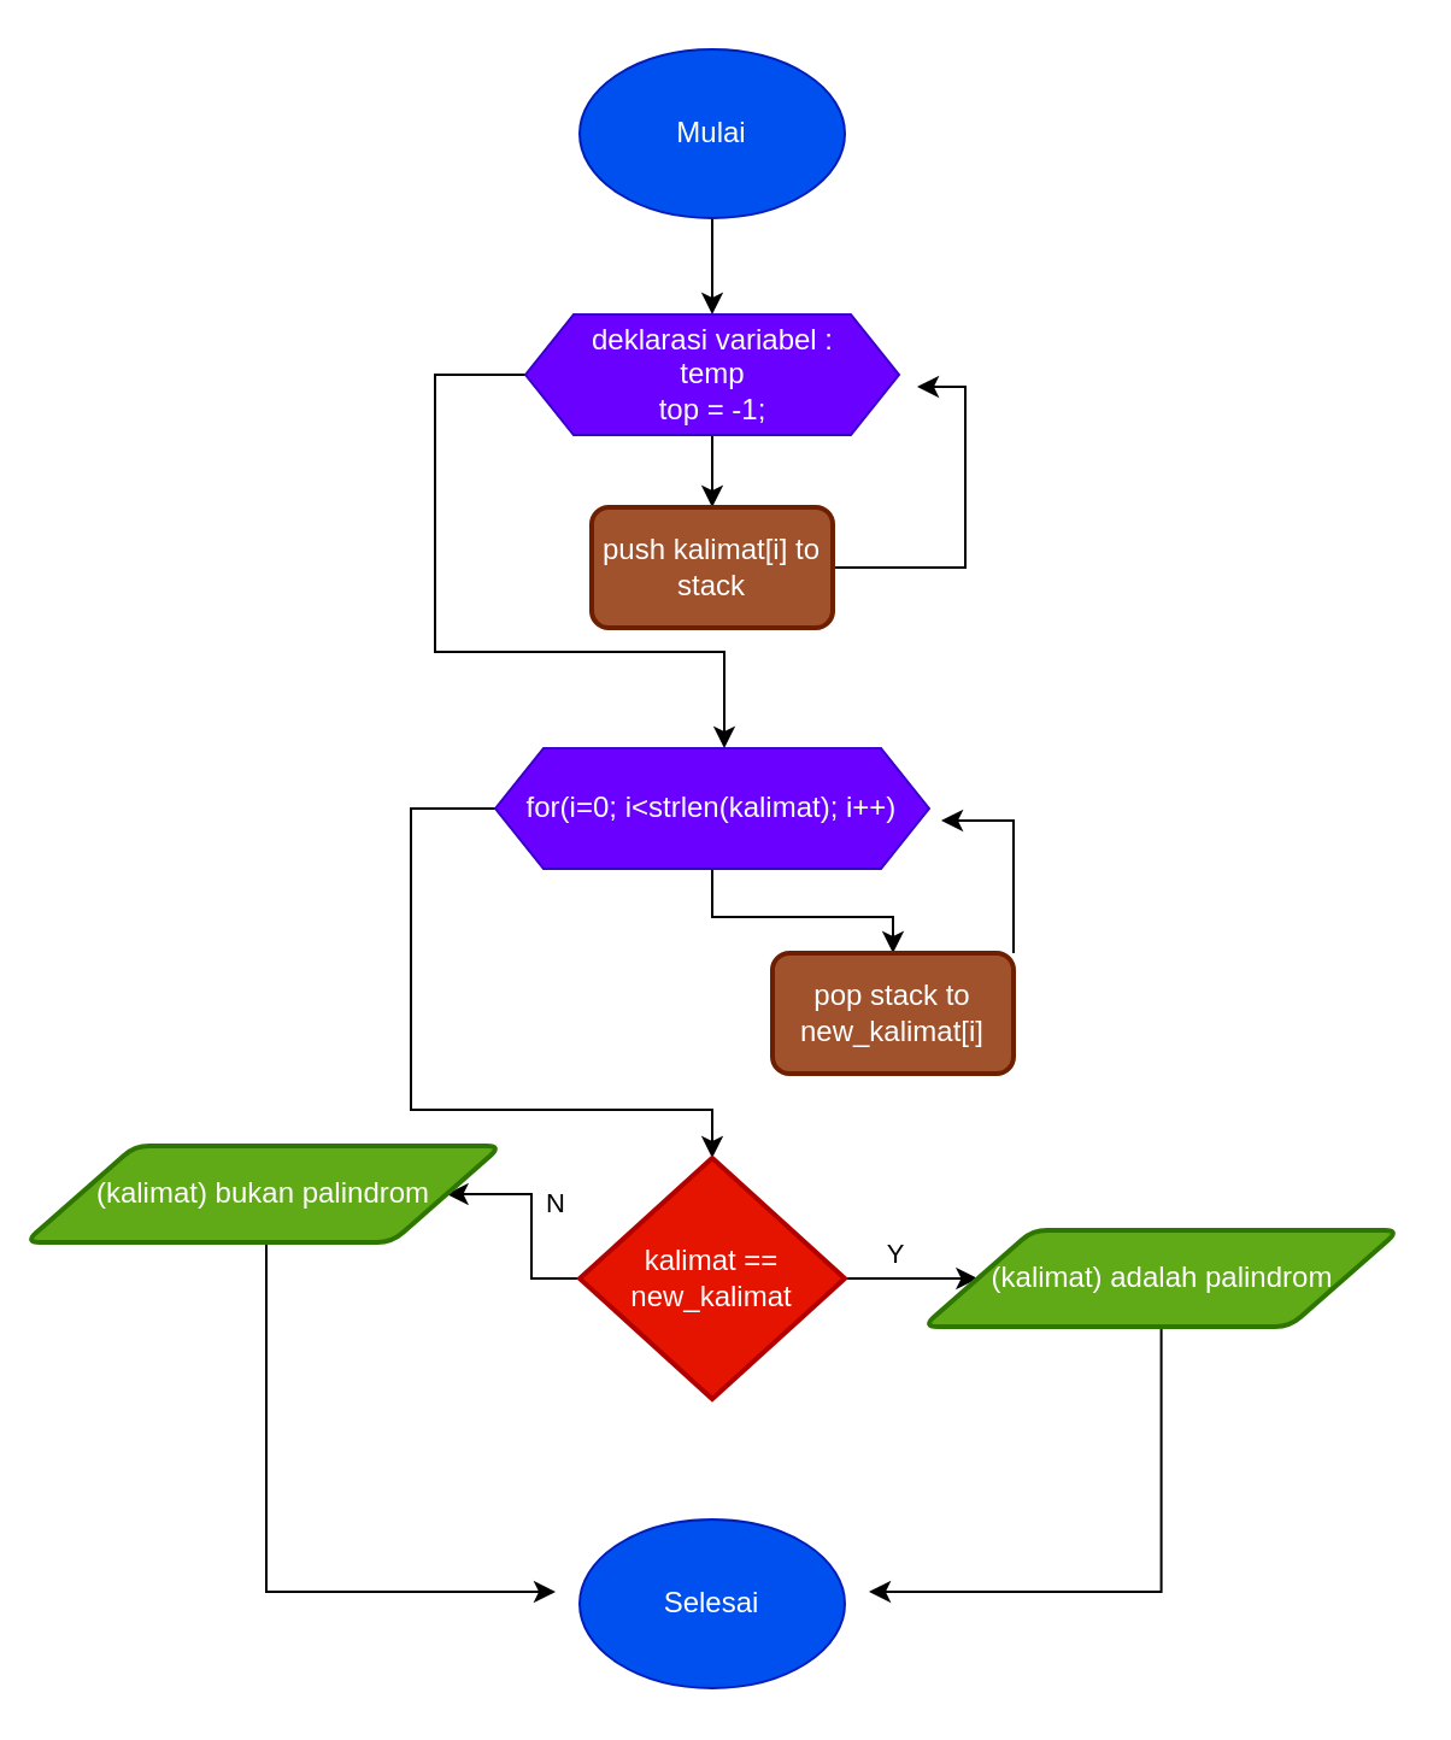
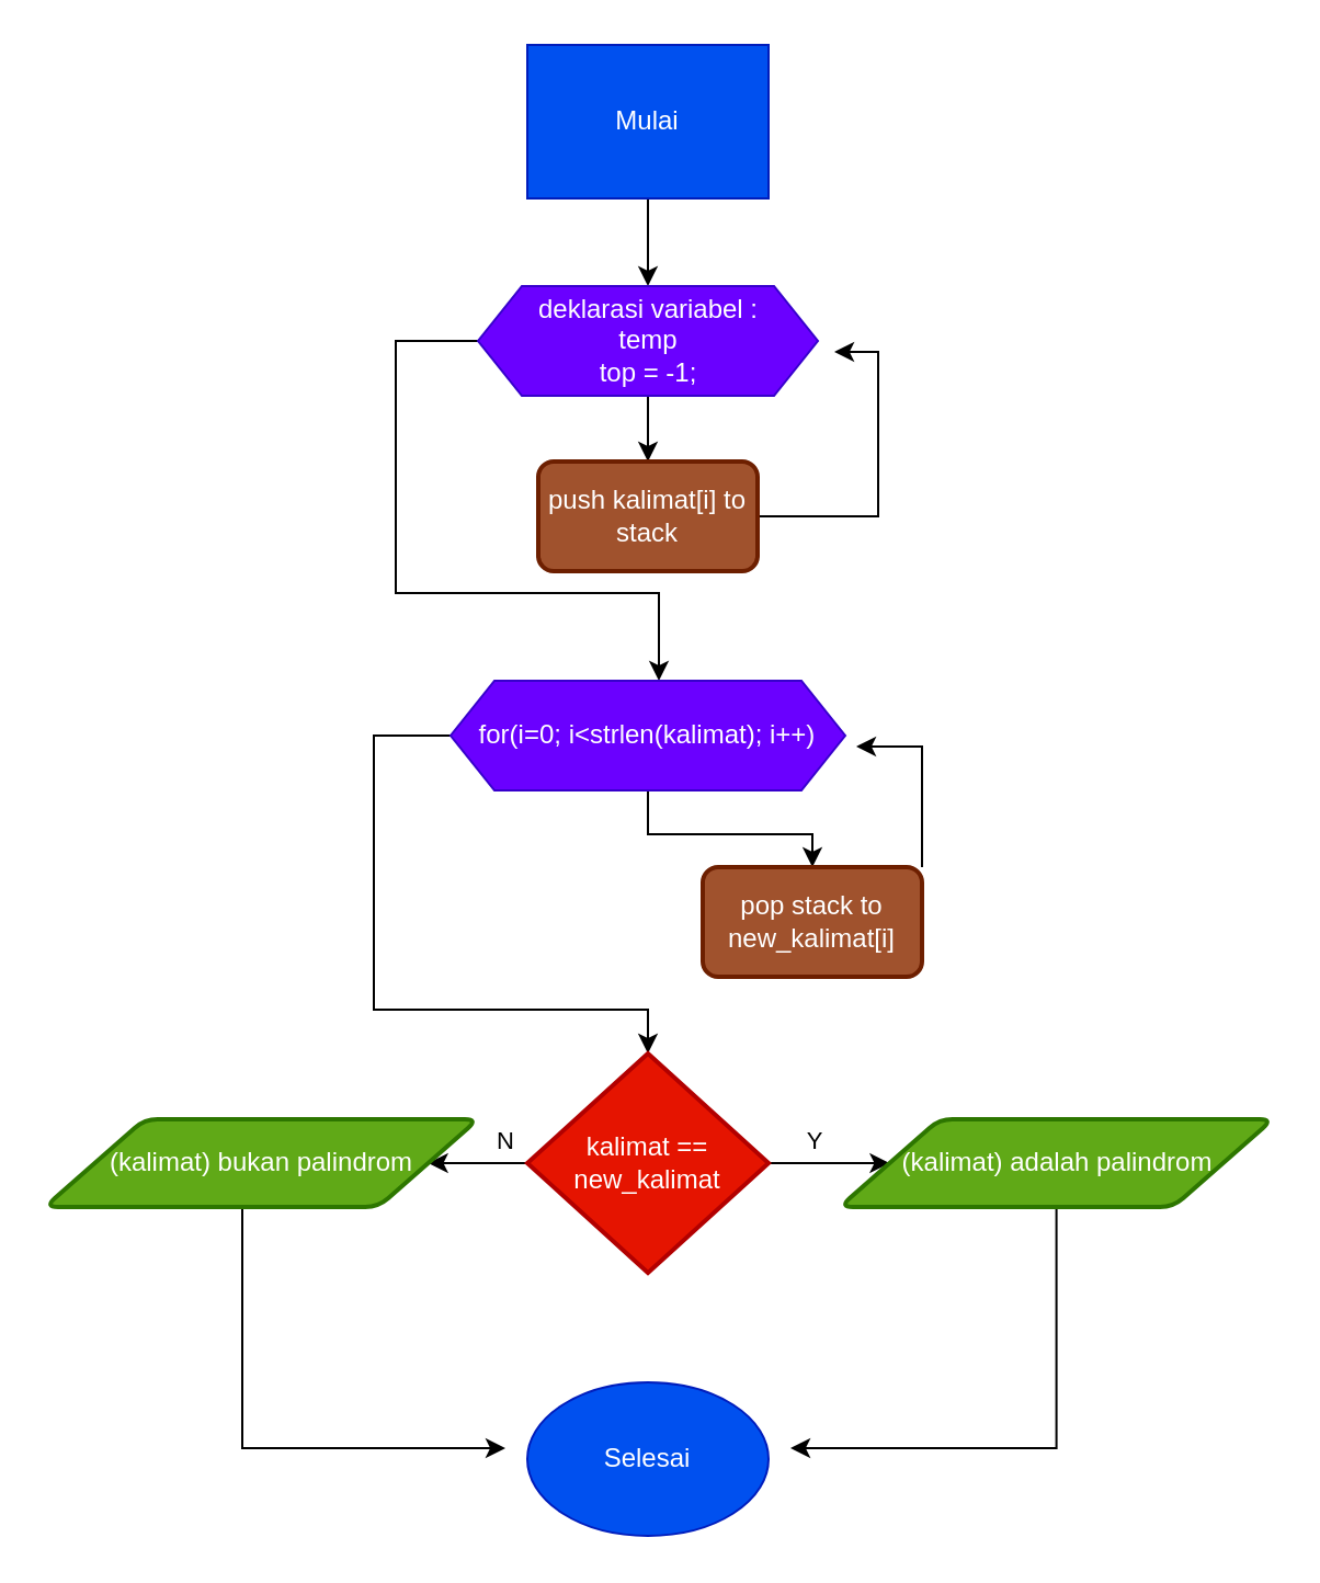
- <mxCell id="3" value="Mulai" style="ellipse;whiteSpace=wrap;html=1;fillColor=#0050ef;strokeColor=#001DBC;fontColor=#ffffff;" vertex="1" parent="1"><mxGeometry x="240" y="20" width="110" height="70" as="geometry" /></mxCell>
+ <mxCell id="3" value="Mulai" style="whiteSpace=wrap;html=1;fillColor=#0050ef;strokeColor=#001DBC;fontColor=#ffffff;rounded=0;" vertex="1" parent="1"><mxGeometry x="240" y="20" width="110" height="70" as="geometry" /></mxCell>
- <mxCell id="20" value="(kalimat) bukan palindrom" style="shape=parallelogram;html=1;strokeWidth=2;perimeter=parallelogramPerimeter;whiteSpace=wrap;rounded=1;arcSize=12;size=0.23;fillColor=#60a917;strokeColor=#2D7600;fontColor=#ffffff;" vertex="1" parent="1"><mxGeometry x="10" y="475" width="197.5" height="40" as="geometry" /></mxCell>
+ <mxCell id="20" value="(kalimat) bukan palindrom" style="shape=parallelogram;html=1;strokeWidth=2;perimeter=parallelogramPerimeter;whiteSpace=wrap;rounded=1;arcSize=12;size=0.23;fillColor=#60a917;strokeColor=#2D7600;fontColor=#ffffff;" vertex="1" parent="1"><mxGeometry x="20" y="510" width="197.5" height="40" as="geometry" /></mxCell>
